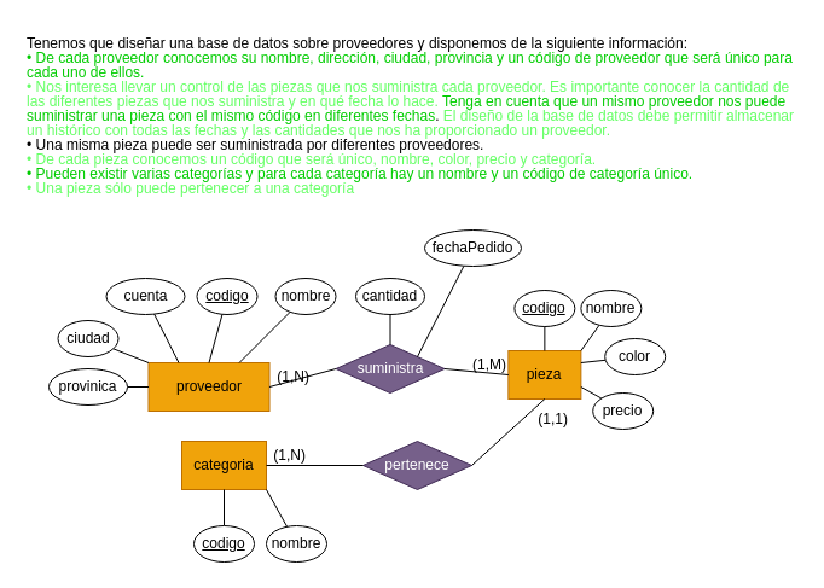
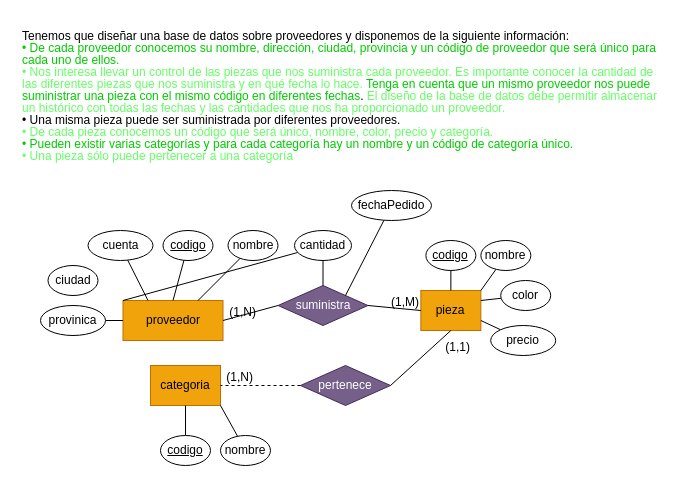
- <mxCell id="11" value="" style="endArrow=none;html=1;rounded=0;exitX=0;exitY=0;exitDx=0;exitDy=0;" edge="1" target="12" parent="1" source="3"><mxGeometry relative="1" as="geometry"><mxPoint x="297.5" y="305" as="sourcePoint" /><mxPoint x="357.5" y="305" as="targetPoint" /></mxGeometry></mxCell>
+ <mxCell id="11" value="" style="endArrow=none;html=1;rounded=0;exitX=0;exitY=0;exitDx=0;exitDy=0;" edge="1" target="23" parent="1" source="3"><mxGeometry relative="1" as="geometry"><mxPoint x="297.5" y="305" as="sourcePoint" /><mxPoint x="357.5" y="305" as="targetPoint" /></mxGeometry></mxCell>
- <mxCell id="31" value="precio" style="ellipse;whiteSpace=wrap;html=1;align=center;" vertex="1" parent="1"><mxGeometry x="490.2" y="325" width="50" height="30" as="geometry" /></mxCell>
+ <mxCell id="31" value="precio" style="ellipse;whiteSpace=wrap;html=1;align=center;" vertex="1" parent="1"><mxGeometry x="490.2" y="325" width="65" height="30" as="geometry" /></mxCell>
- <mxCell id="34" value="" style="endArrow=none;html=1;rounded=0;exitX=0;exitY=0.5;exitDx=0;exitDy=0;entryX=1;entryY=0.5;entryDx=0;entryDy=0;" edge="1" source="33" parent="1" target="32"><mxGeometry relative="1" as="geometry"><mxPoint x="271" y="355" as="sourcePoint" /><mxPoint x="224" y="385" as="targetPoint" /></mxGeometry></mxCell>
+ <mxCell id="34" value="" style="endArrow=none;html=1;rounded=0;exitX=0;exitY=0.5;exitDx=0;exitDy=0;entryX=1;entryY=0.5;entryDx=0;entryDy=0;dashed=1;" edge="1" source="33" parent="1" target="32"><mxGeometry relative="1" as="geometry"><mxPoint x="271" y="355" as="sourcePoint" /><mxPoint x="224" y="385" as="targetPoint" /></mxGeometry></mxCell>
